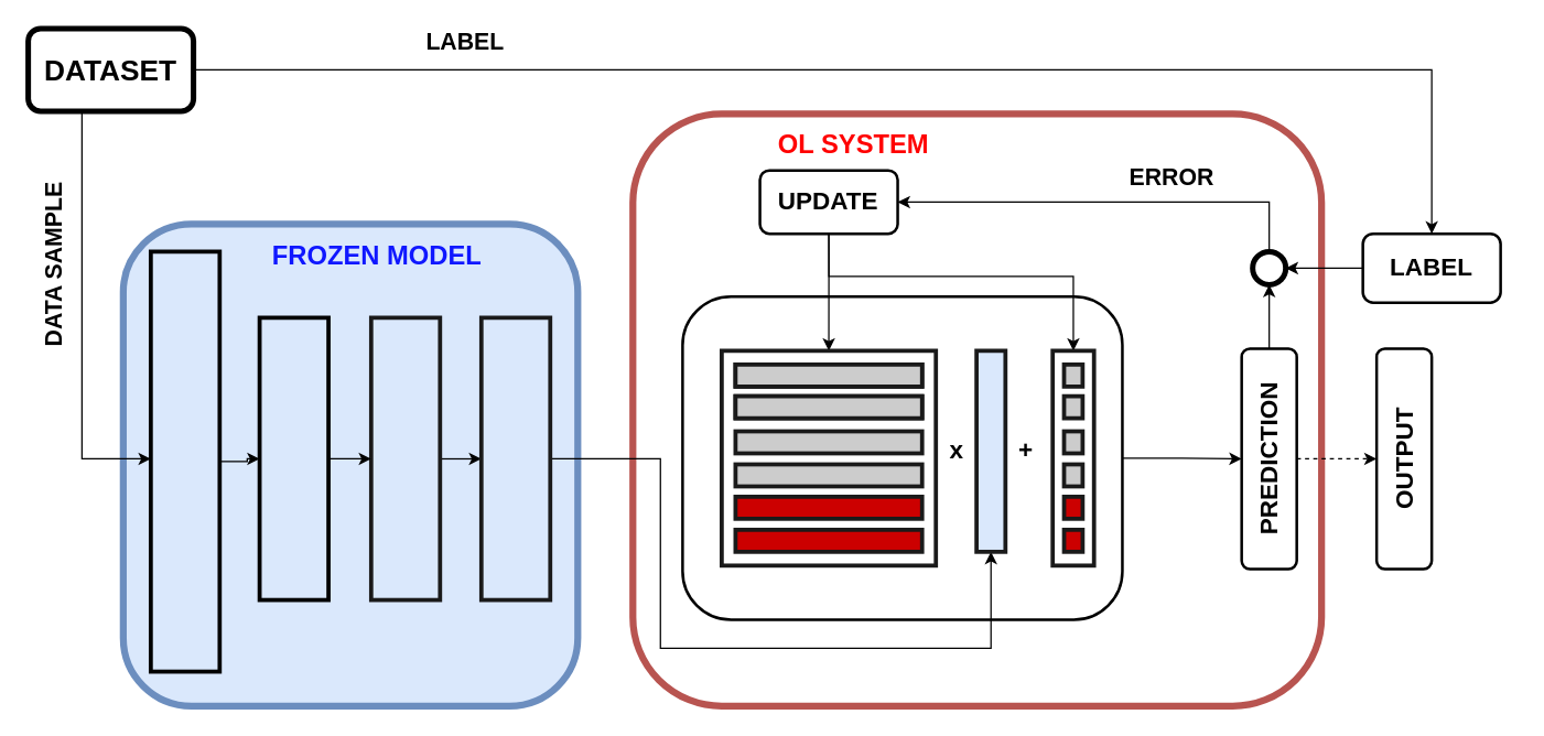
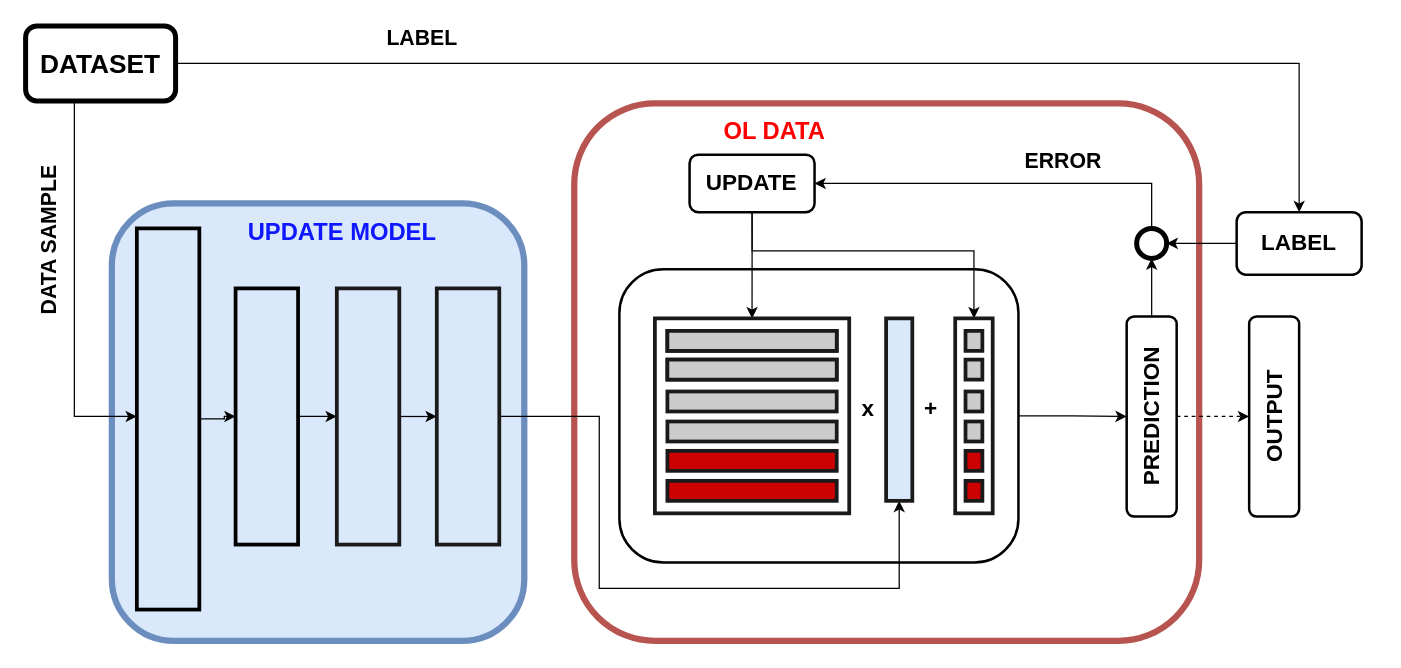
- <mxCell id="29" value="&lt;b&gt;&lt;font color=&quot;#ff0000&quot;&gt;OL SYSTEM&lt;/font&gt;&lt;/b&gt;" style="text;html=1;align=center;verticalAlign=middle;resizable=0;points=[];autosize=1;strokeColor=none;fillColor=none;fontSize=19;fontColor=#000000;" vertex="1" parent="1"><mxGeometry x="554" y="90" width="130" height="30" as="geometry" /></mxCell>
+ <mxCell id="29" value="&lt;b&gt;&lt;font color=&quot;#ff0000&quot;&gt;OL DATA&lt;/font&gt;&lt;/b&gt;" style="text;html=1;align=center;verticalAlign=middle;resizable=0;points=[];autosize=1;strokeColor=none;fillColor=none;fontSize=19;fontColor=#000000;" vertex="1" parent="1"><mxGeometry x="554" y="90" width="130" height="30" as="geometry" /></mxCell>
- <mxCell id="28" value="&lt;b&gt;&lt;font color=&quot;#0f17ff&quot;&gt;FROZEN MODEL&lt;/font&gt;&lt;/b&gt;" style="text;html=1;align=center;verticalAlign=middle;resizable=0;points=[];autosize=1;strokeColor=none;fillColor=none;fontSize=19;fontColor=#000000;" vertex="1" parent="1"><mxGeometry x="188" y="171" width="170" height="30" as="geometry" /></mxCell>
+ <mxCell id="28" value="&lt;b&gt;&lt;font color=&quot;#0f17ff&quot;&gt;UPDATE MODEL&lt;/font&gt;&lt;/b&gt;" style="text;html=1;align=center;verticalAlign=middle;resizable=0;points=[];autosize=1;strokeColor=none;fillColor=none;fontSize=19;fontColor=#000000;" vertex="1" parent="1"><mxGeometry x="188" y="171" width="170" height="30" as="geometry" /></mxCell>
